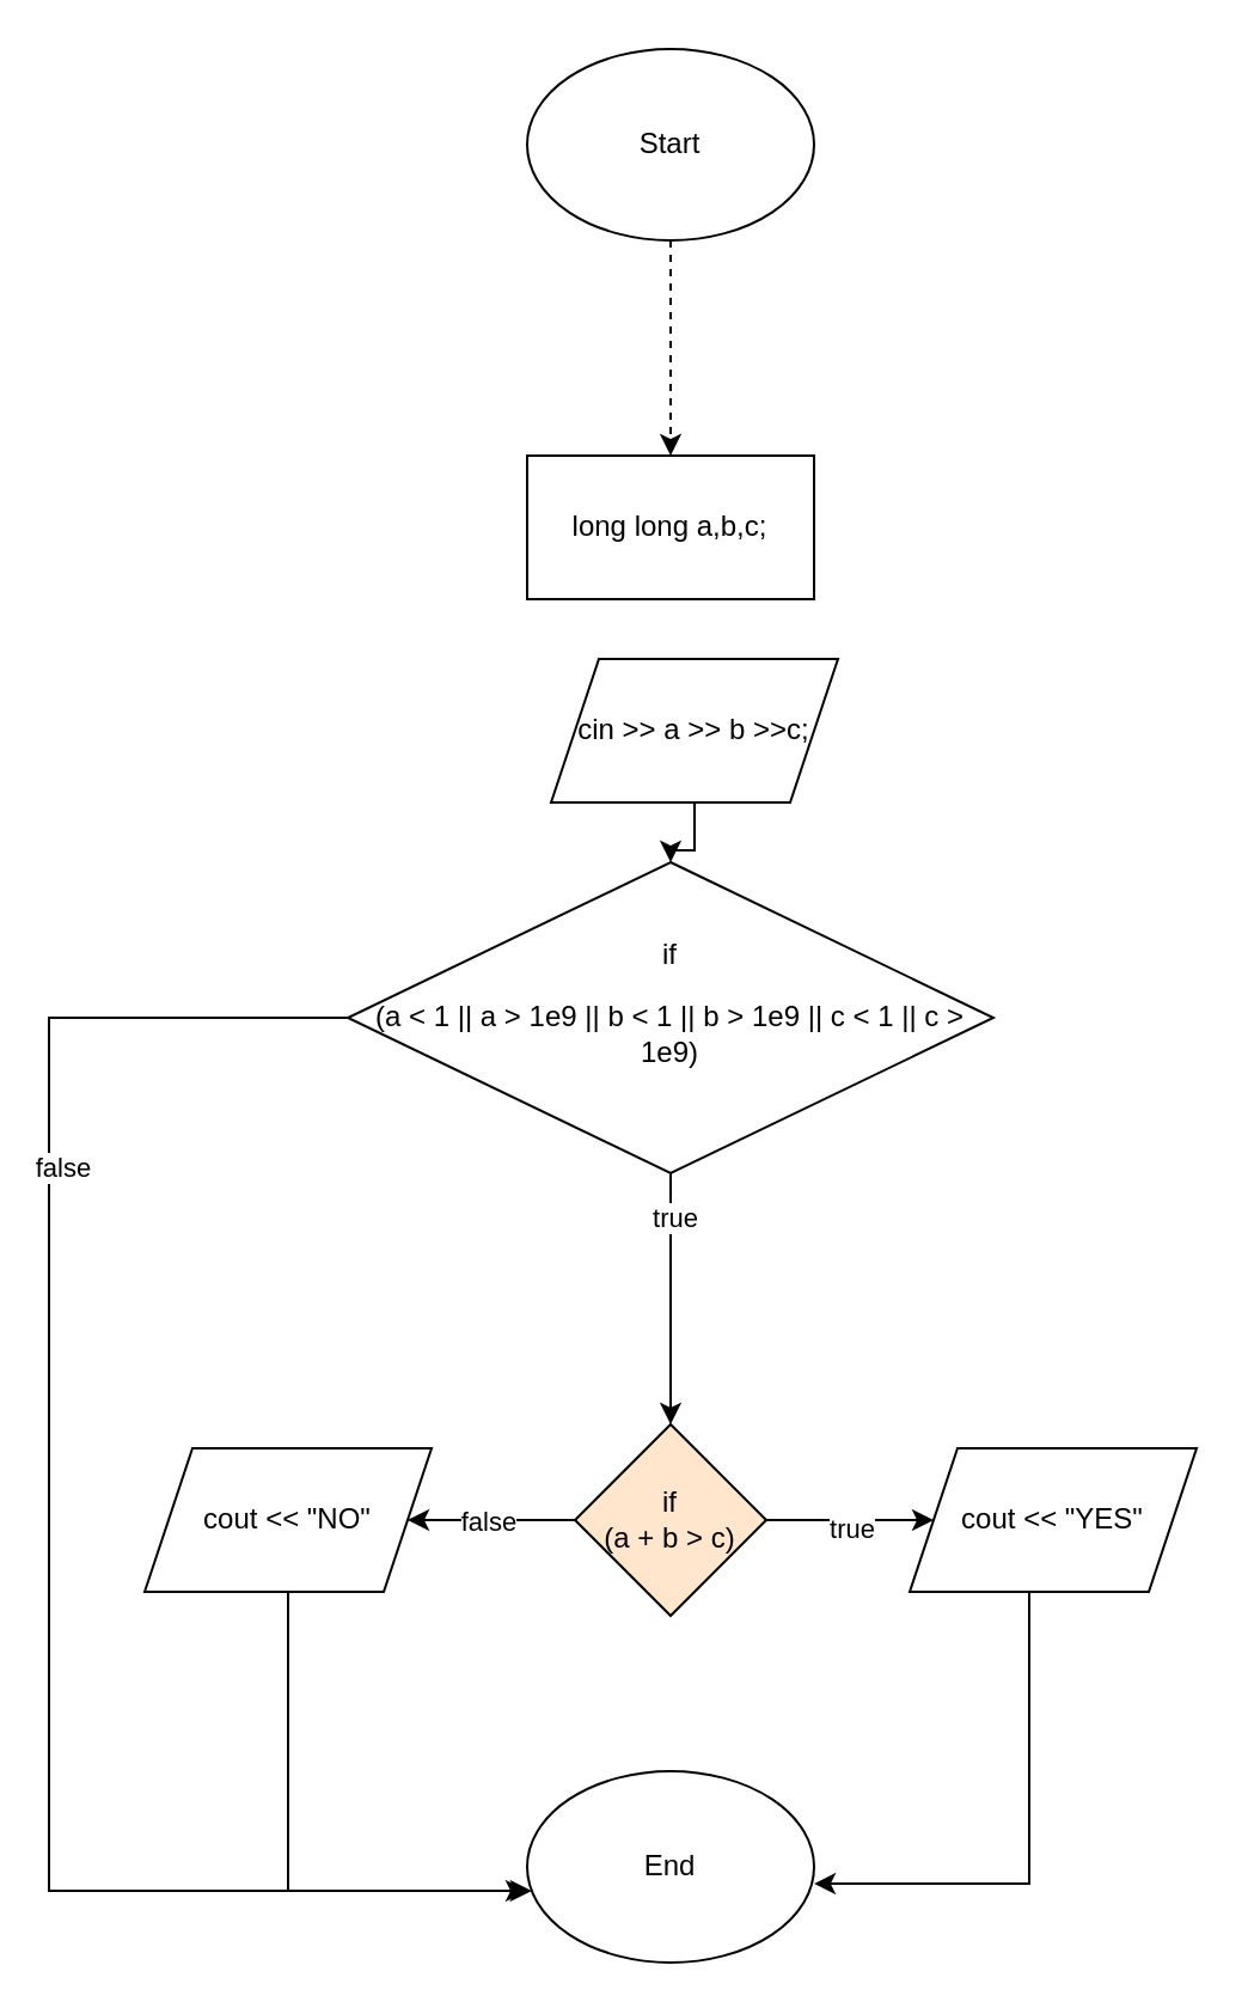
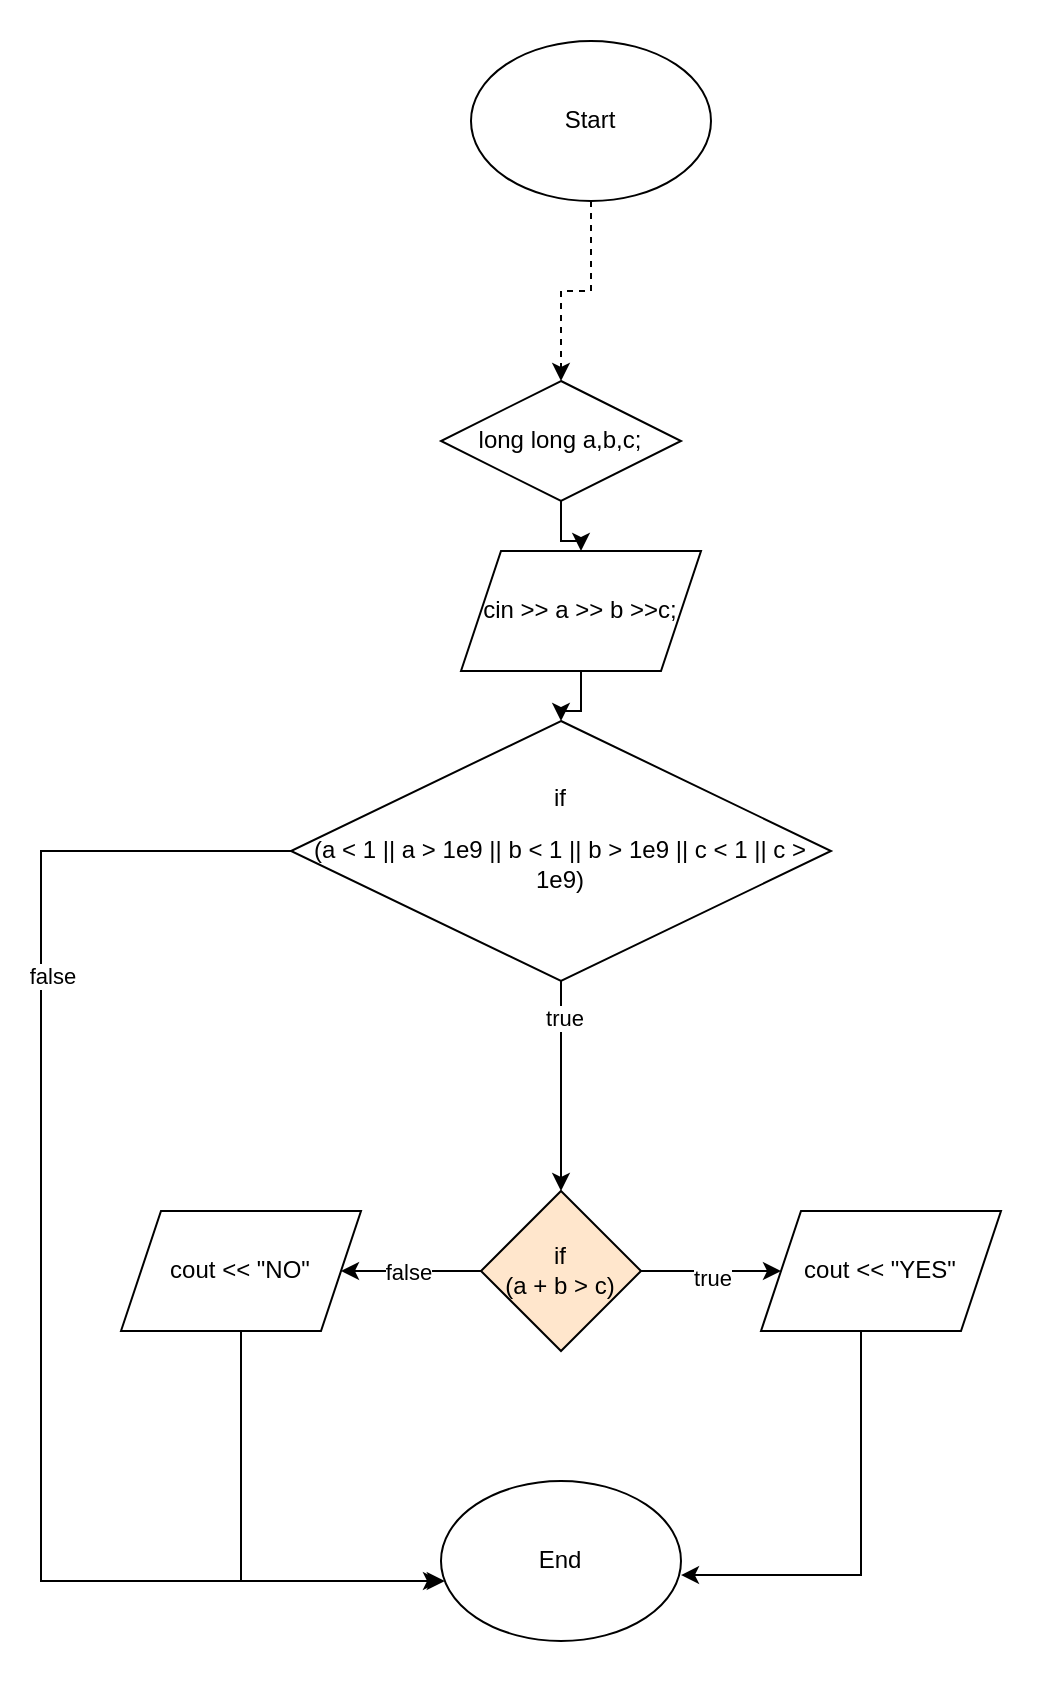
- <mxCell id="3" value="Start" style="ellipse;whiteSpace=wrap;html=1;" vertex="1" parent="1"><mxGeometry x="220" y="20" width="120" height="80" as="geometry" /></mxCell>
+ <mxCell id="3" value="Start" style="ellipse;whiteSpace=wrap;html=1;" vertex="1" parent="1"><mxGeometry x="235" y="20" width="120" height="80" as="geometry" /></mxCell>
- <mxCell id="5" value="long long a,b,c;" style="whiteSpace=wrap;html=1;" vertex="1" parent="1"><mxGeometry x="220" y="190" width="120" height="60" as="geometry" /></mxCell>
+ <mxCell id="5" value="long long a,b,c;" style="rhombus;whiteSpace=wrap;html=1;" vertex="1" parent="1"><mxGeometry x="220" y="190" width="120" height="60" as="geometry" /></mxCell>
+ <mxCell id="4" value="" style="edgeStyle=orthogonalEdgeStyle;rounded=0;orthogonalLoop=1;jettySize=auto;html=1;" edge="1" parent="1" source="5" target="7"><mxGeometry relative="1" as="geometry" /></mxCell>
